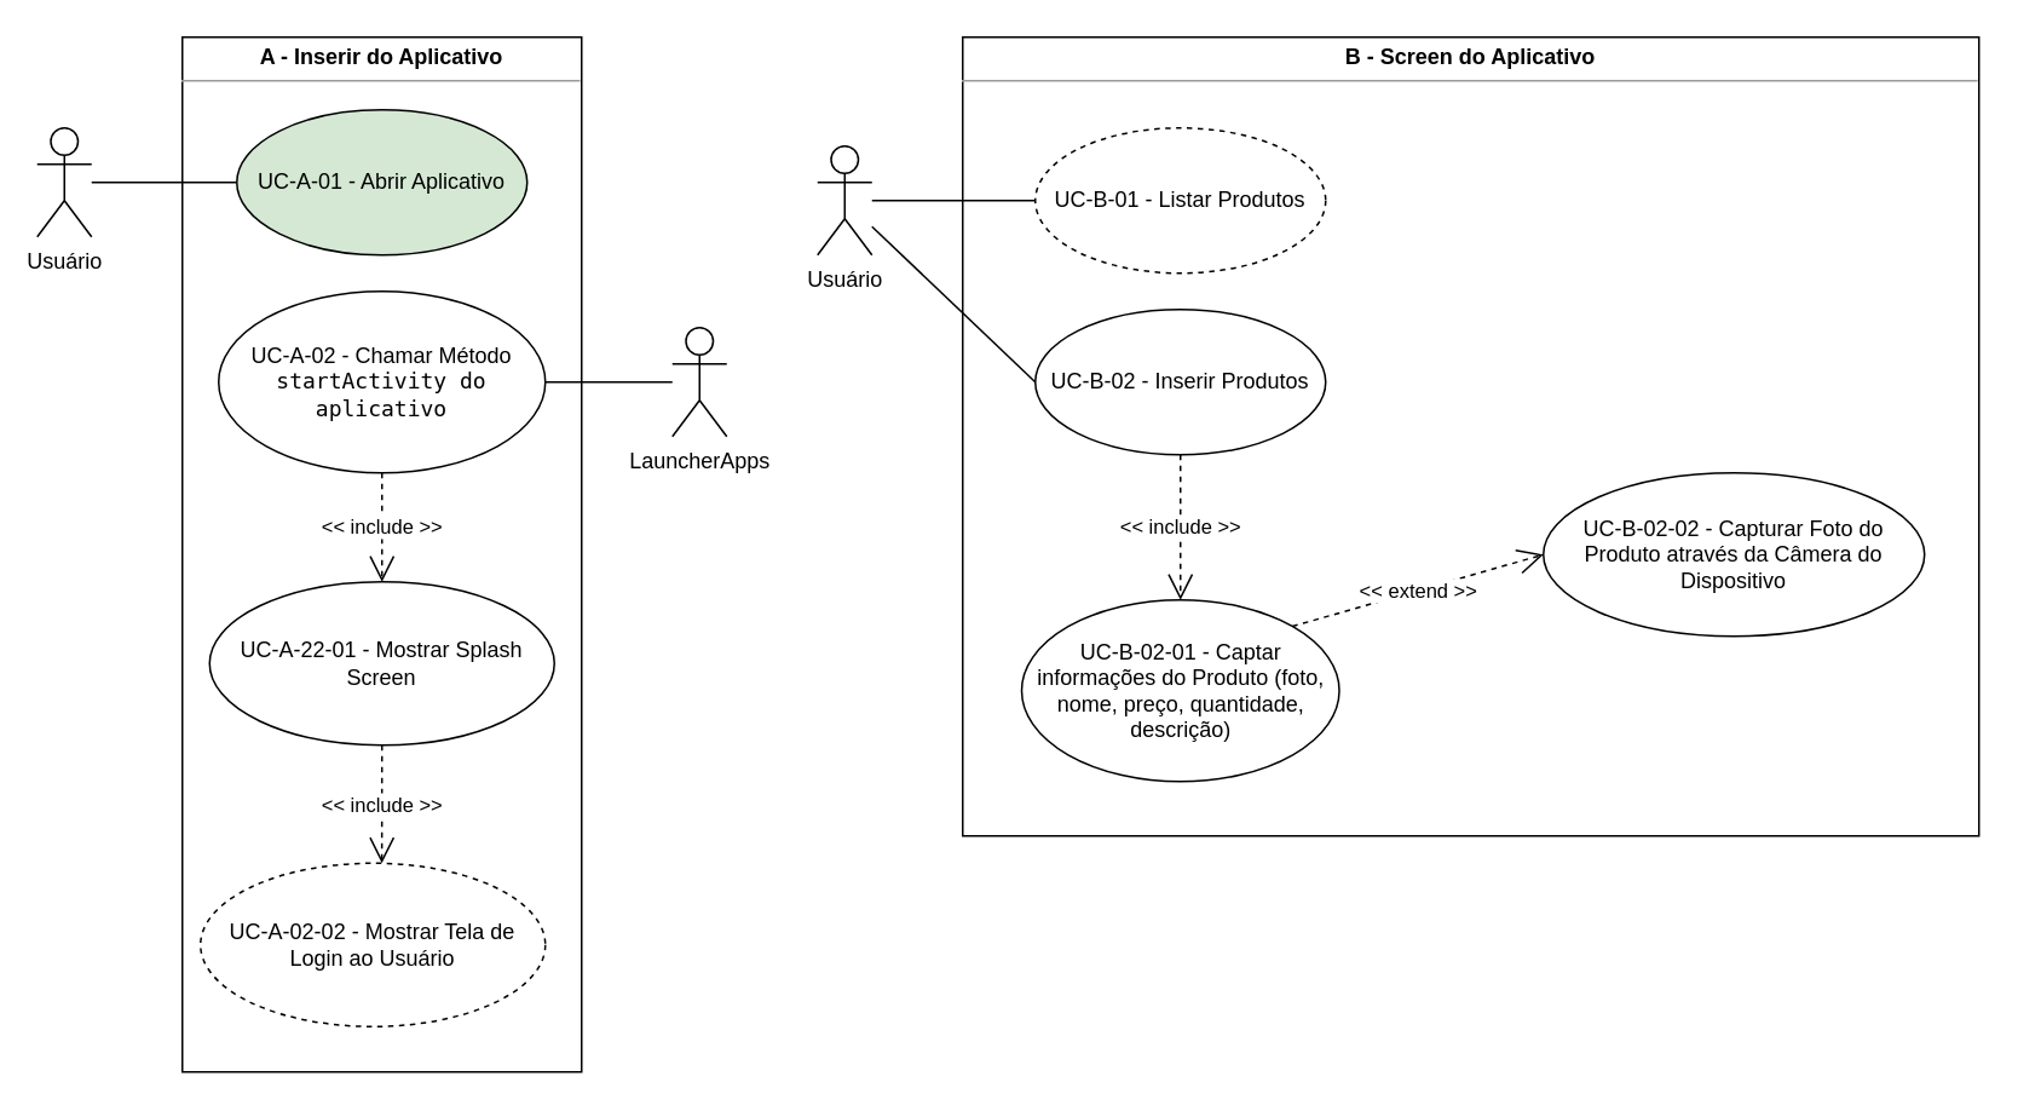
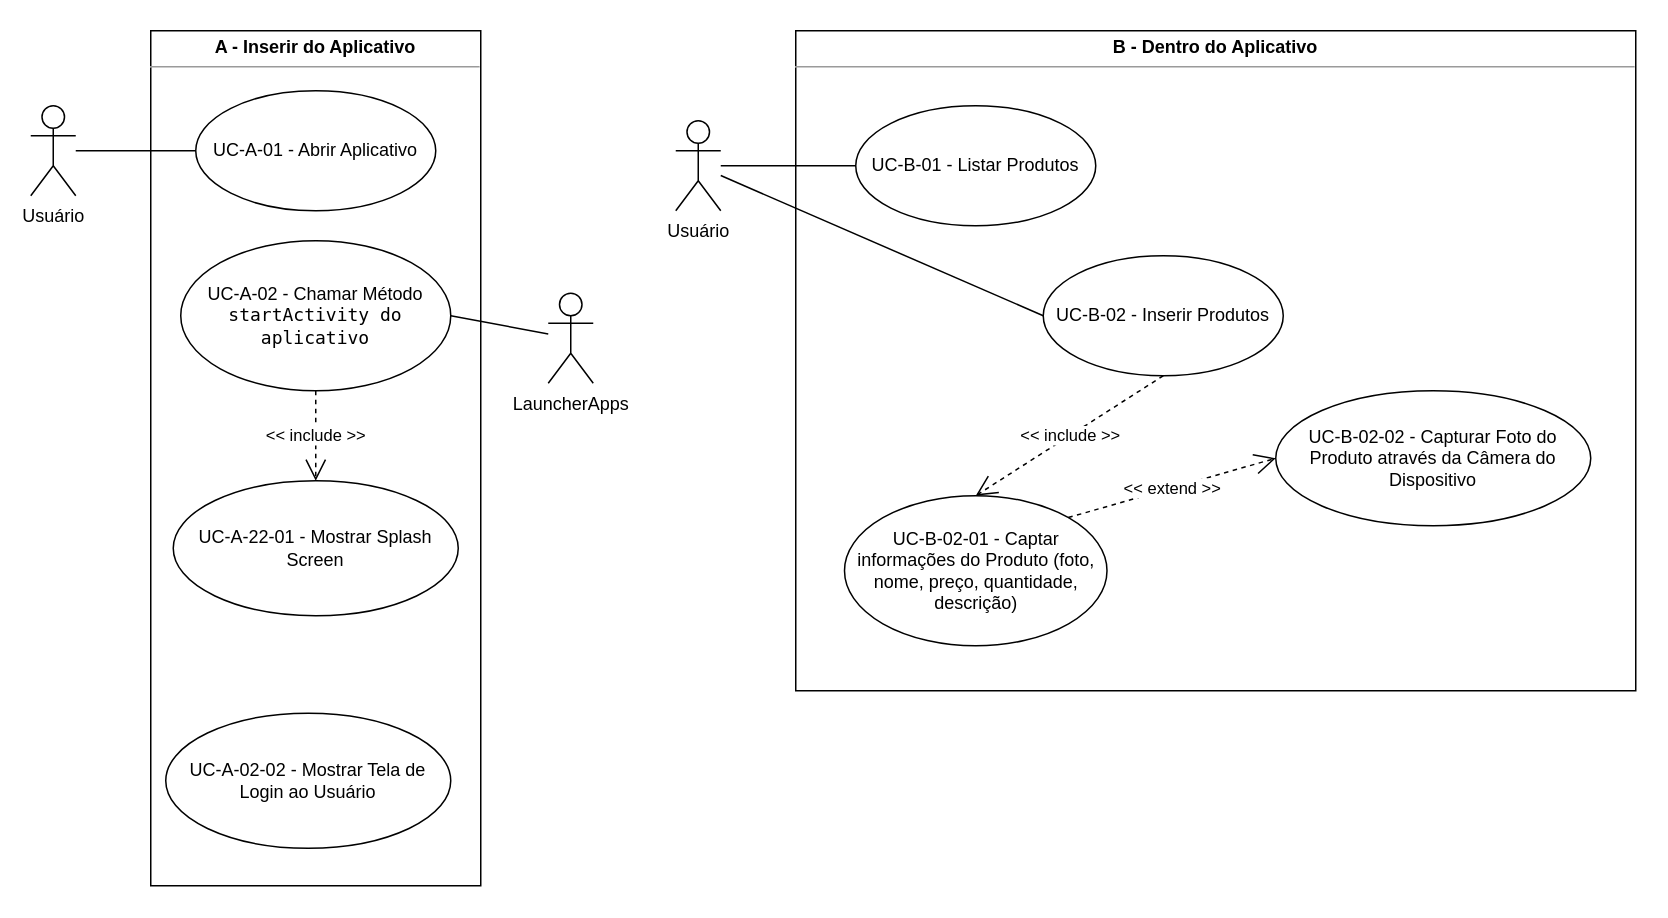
- <mxCell id="2" value="&lt;p style=&quot;margin:0px;margin-top:4px;text-align:center;&quot;&gt;&lt;b&gt;B - Screen do Aplicativo&lt;/b&gt;&lt;br&gt;&lt;/p&gt;&lt;hr size=&quot;1&quot;&gt;&lt;div style=&quot;height:2px;&quot;&gt;&lt;/div&gt;" style="verticalAlign=top;align=left;overflow=fill;fontSize=12;fontFamily=Helvetica;html=1;whiteSpace=wrap;" vertex="1" parent="1"><mxGeometry x="530" y="20" width="560" height="440" as="geometry" /></mxCell>
+ <mxCell id="2" value="&lt;p style=&quot;margin:0px;margin-top:4px;text-align:center;&quot;&gt;&lt;b&gt;B - Dentro do Aplicativo&lt;/b&gt;&lt;br&gt;&lt;/p&gt;&lt;hr size=&quot;1&quot;&gt;&lt;div style=&quot;height:2px;&quot;&gt;&lt;/div&gt;" style="verticalAlign=top;align=left;overflow=fill;fontSize=12;fontFamily=Helvetica;html=1;whiteSpace=wrap;" vertex="1" parent="1"><mxGeometry x="530" y="20" width="560" height="440" as="geometry" /></mxCell>
- <mxCell id="6" value="UC-A-01 - Abrir Aplicativo" style="ellipse;whiteSpace=wrap;html=1;fillColor=#d5e8d4;" vertex="1" parent="1"><mxGeometry x="130" y="60" width="160" height="80" as="geometry" /></mxCell>
+ <mxCell id="6" value="UC-A-01 - Abrir Aplicativo" style="ellipse;whiteSpace=wrap;html=1;" vertex="1" parent="1"><mxGeometry x="130" y="60" width="160" height="80" as="geometry" /></mxCell>
- <mxCell id="8" value="UC-B-01 - Listar Produtos" style="ellipse;whiteSpace=wrap;html=1;dashed=1;" vertex="1" parent="1"><mxGeometry x="570" y="70" width="160" height="80" as="geometry" /></mxCell>
+ <mxCell id="8" value="UC-B-01 - Listar Produtos" style="ellipse;whiteSpace=wrap;html=1;" vertex="1" parent="1"><mxGeometry x="570" y="70" width="160" height="80" as="geometry" /></mxCell>
- <mxCell id="11" value="LauncherApps" style="shape=umlActor;verticalLabelPosition=bottom;verticalAlign=top;html=1;" vertex="1" parent="1"><mxGeometry x="370" y="180" width="30" height="60" as="geometry" /></mxCell>
+ <mxCell id="11" value="LauncherApps" style="shape=umlActor;verticalLabelPosition=bottom;verticalAlign=top;html=1;" vertex="1" parent="1"><mxGeometry x="365" y="195" width="30" height="60" as="geometry" /></mxCell>
- <mxCell id="9" value="UC-B-02 - Inserir Produtos" style="ellipse;whiteSpace=wrap;html=1;" vertex="1" parent="1"><mxGeometry x="570" y="170" width="160" height="80" as="geometry" /></mxCell>
+ <mxCell id="9" value="UC-B-02 - Inserir Produtos" style="ellipse;whiteSpace=wrap;html=1;" vertex="1" parent="1"><mxGeometry x="695" y="170" width="160" height="80" as="geometry" /></mxCell>
- <mxCell id="18" value="&amp;lt;&amp;lt; include &amp;gt;&amp;gt;" style="endArrow=open;endSize=12;dashed=1;html=1;rounded=0;exitX=0.5;exitY=1;exitDx=0;exitDy=0;entryX=0.526;entryY=0;entryDx=0;entryDy=0;entryPerimeter=0;" edge="1" parent="1" source="7" target="17"><mxGeometry width="160" relative="1" as="geometry"><mxPoint x="209.63" y="440" as="sourcePoint" /><mxPoint x="210" y="460" as="targetPoint" /></mxGeometry></mxCell>
- <mxCell id="17" value="UC-A-02-02 - Mostrar Tela de Login ao Usuário" style="ellipse;whiteSpace=wrap;html=1;dashed=1;" vertex="1" parent="1"><mxGeometry x="110" y="475" width="190" height="90" as="geometry" /></mxCell>
+ <mxCell id="17" value="UC-A-02-02 - Mostrar Tela de Login ao Usuário" style="ellipse;whiteSpace=wrap;html=1;" vertex="1" parent="1"><mxGeometry x="110" y="475" width="190" height="90" as="geometry" /></mxCell>
